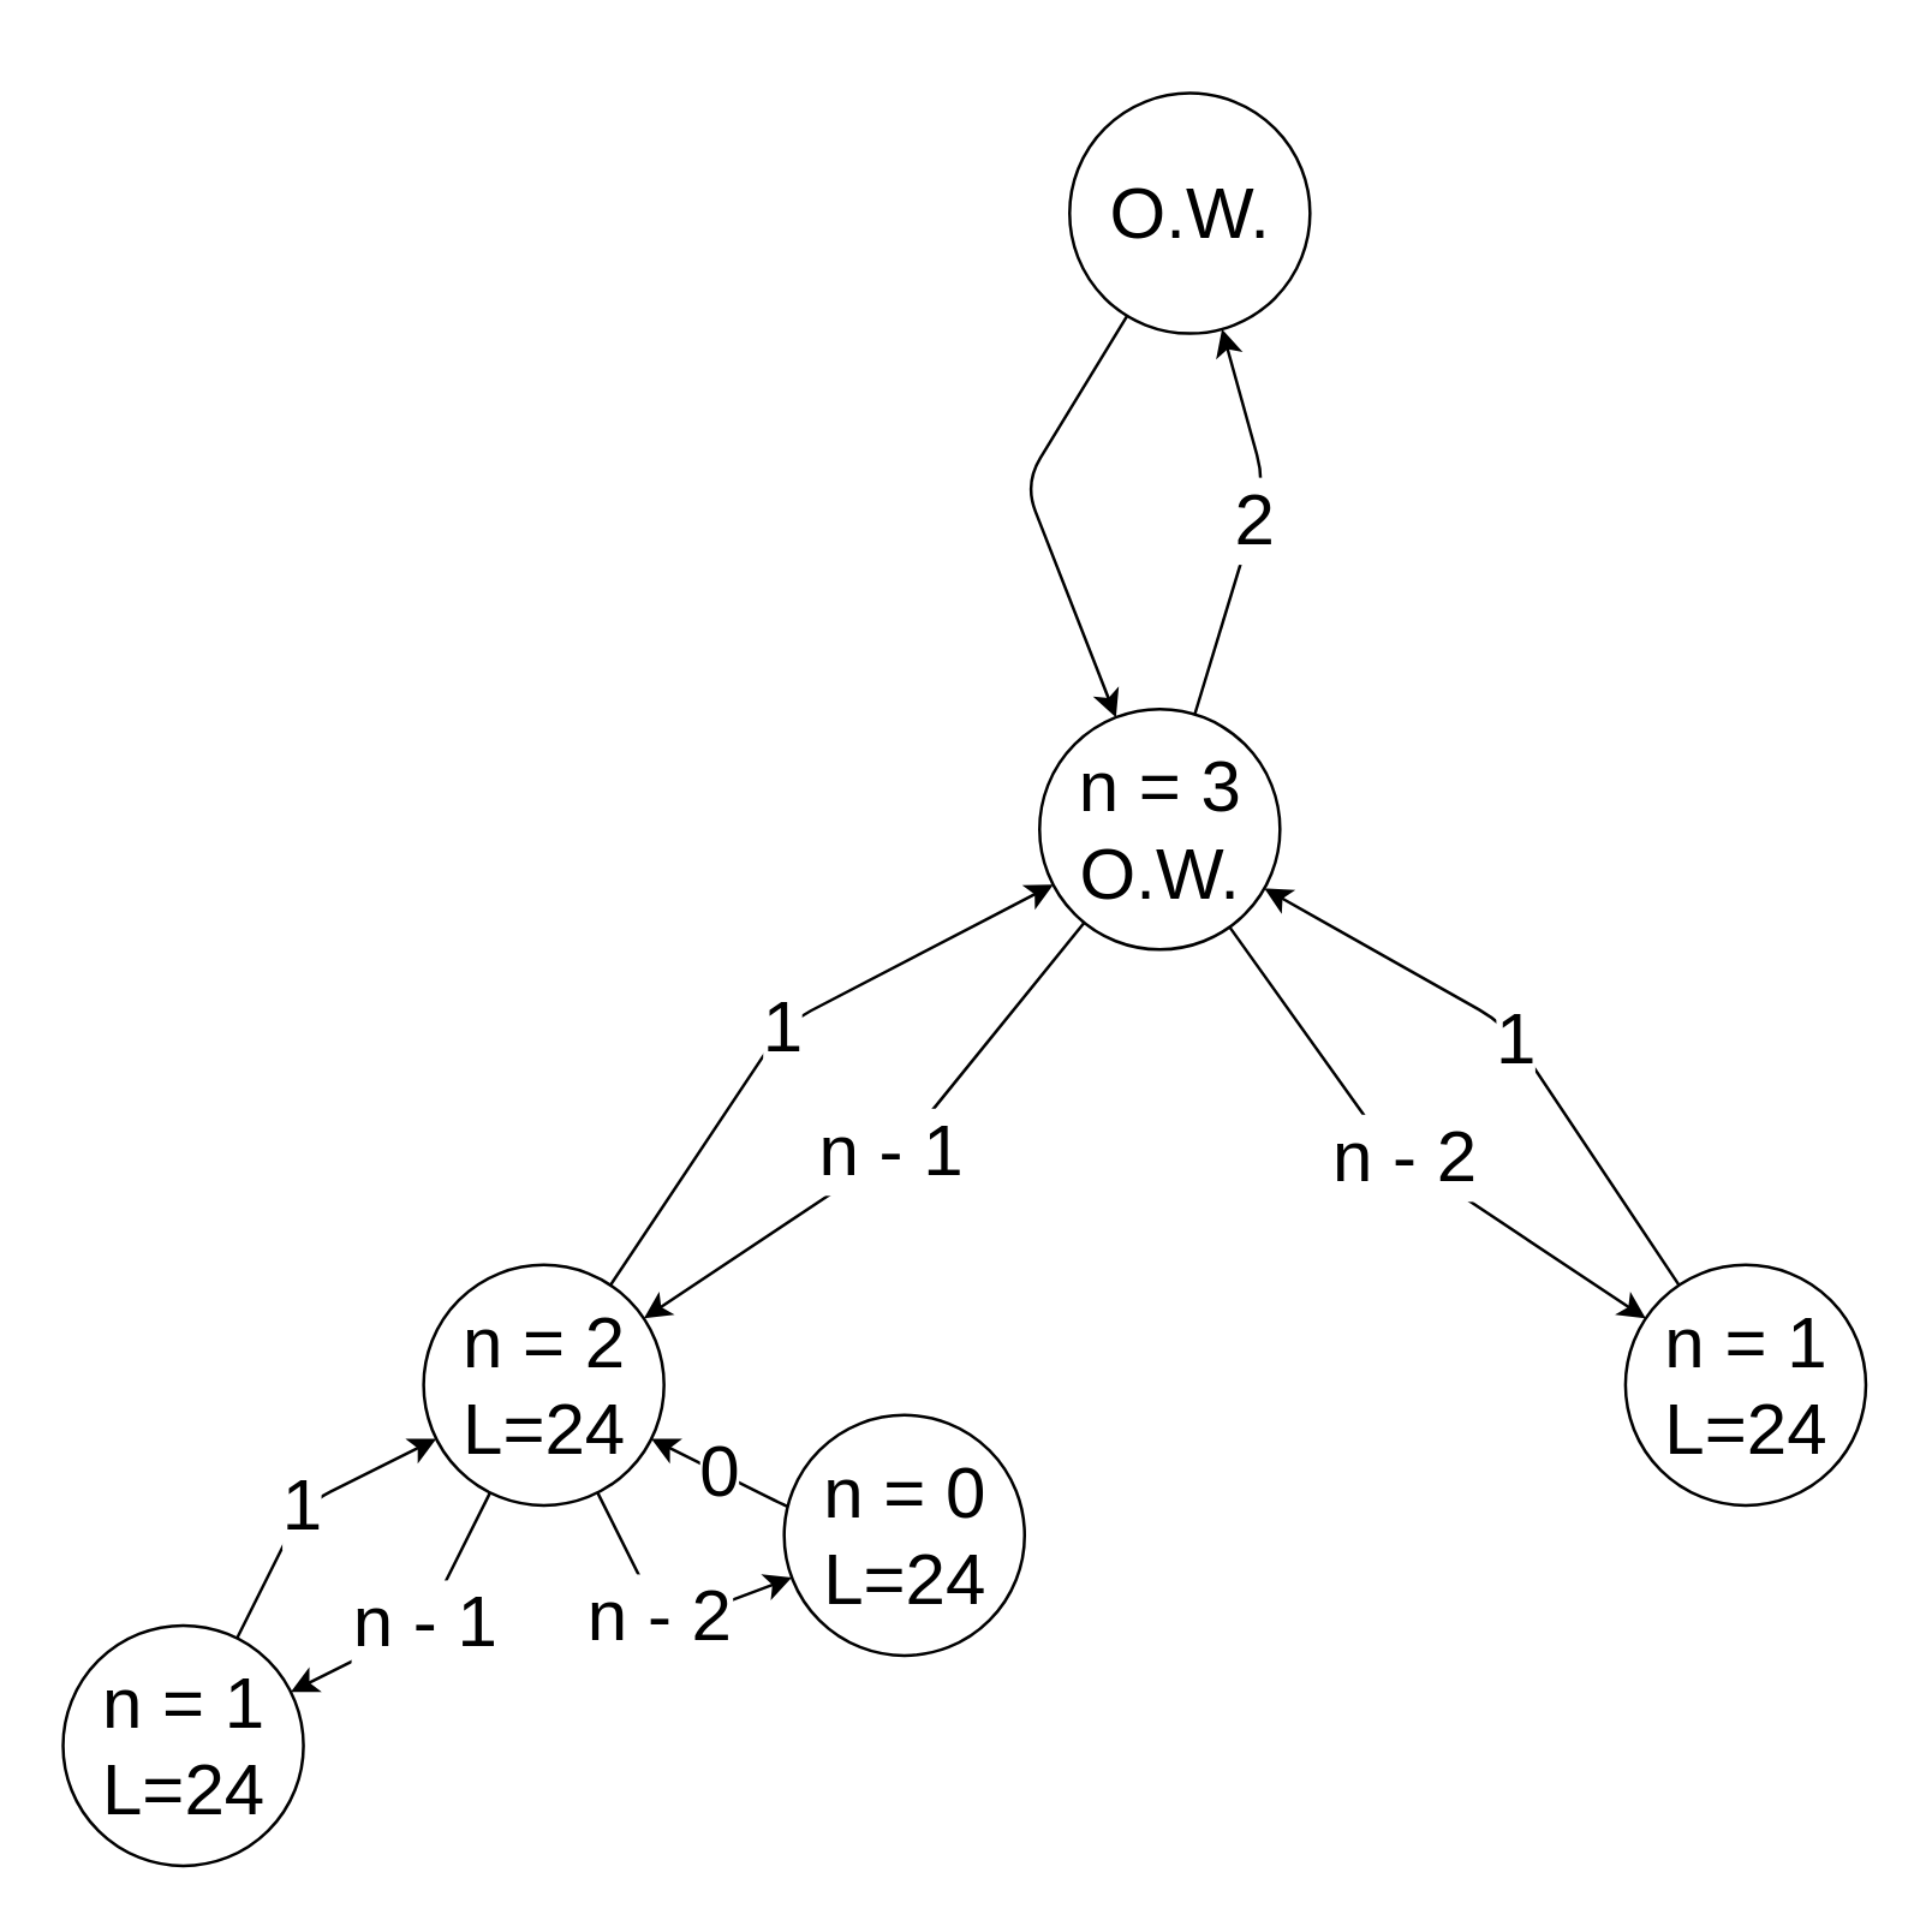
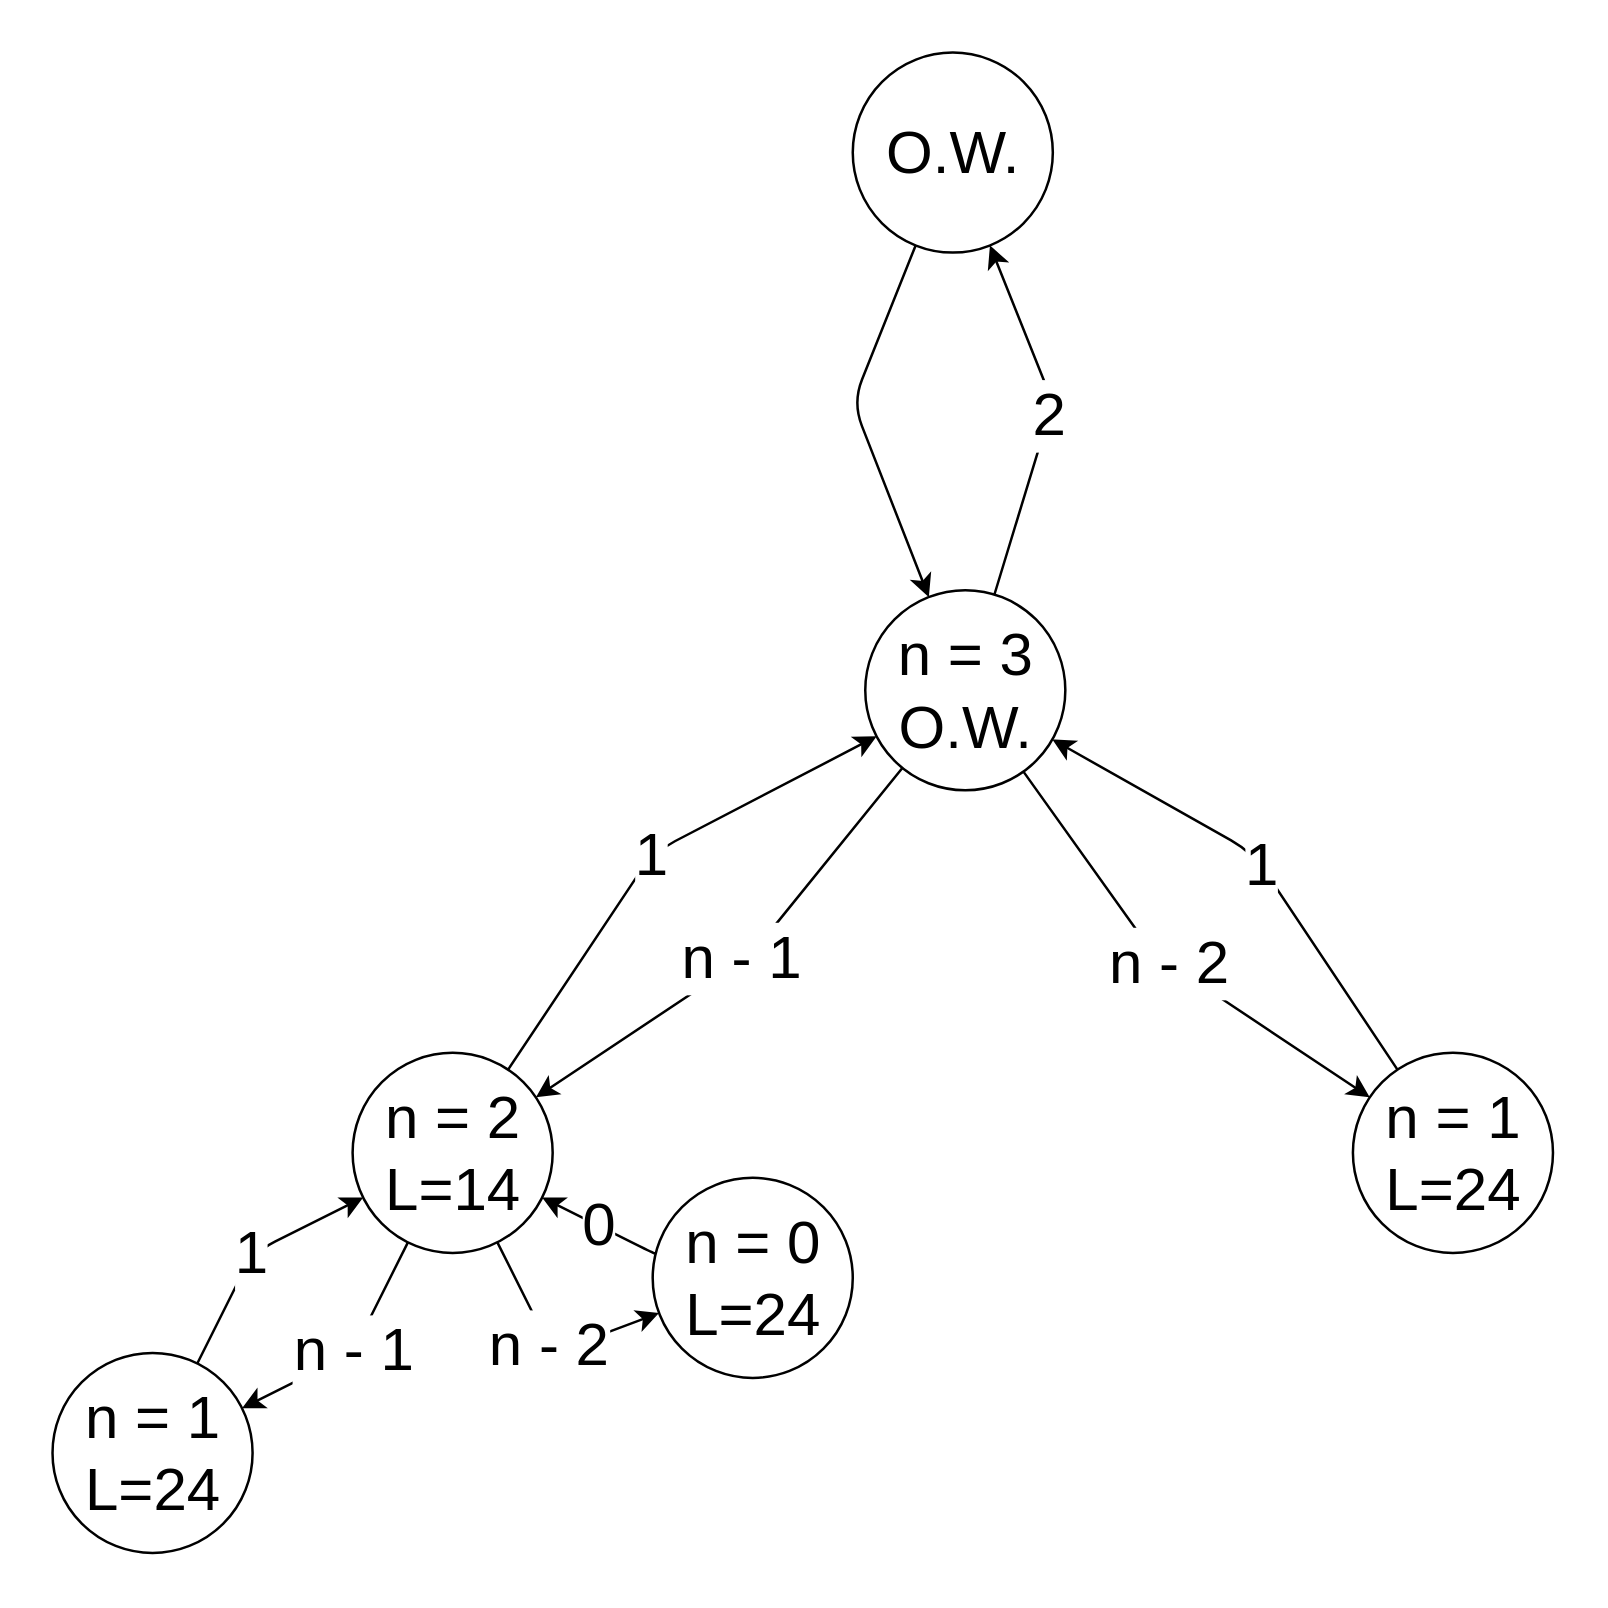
- <mxCell id="15" value="O.W." style="ellipse;whiteSpace=wrap;html=1;aspect=fixed;fontSize=24;" vertex="1" parent="1"><mxGeometry x="355.5" y="30.5" width="80" height="80" as="geometry" /></mxCell>
+ <mxCell id="15" value="O.W." style="ellipse;whiteSpace=wrap;html=1;aspect=fixed;fontSize=24;" vertex="1" parent="1"><mxGeometry x="340.5" y="20.5" width="80" height="80" as="geometry" /></mxCell>
- <mxCell id="3" value="&lt;font style=&quot;font-size: 24px&quot;&gt;n = 2&lt;br&gt;L=24&lt;/font&gt;&lt;br&gt;" style="ellipse;whiteSpace=wrap;html=1;aspect=fixed;" vertex="1" parent="1"><mxGeometry x="140.5" y="420.5" width="80" height="80" as="geometry" /></mxCell>
+ <mxCell id="3" value="&lt;font style=&quot;font-size: 24px&quot;&gt;n = 2&lt;br&gt;L=14&lt;/font&gt;&lt;br&gt;" style="ellipse;whiteSpace=wrap;html=1;aspect=fixed;" vertex="1" parent="1"><mxGeometry x="140.5" y="420.5" width="80" height="80" as="geometry" /></mxCell>
